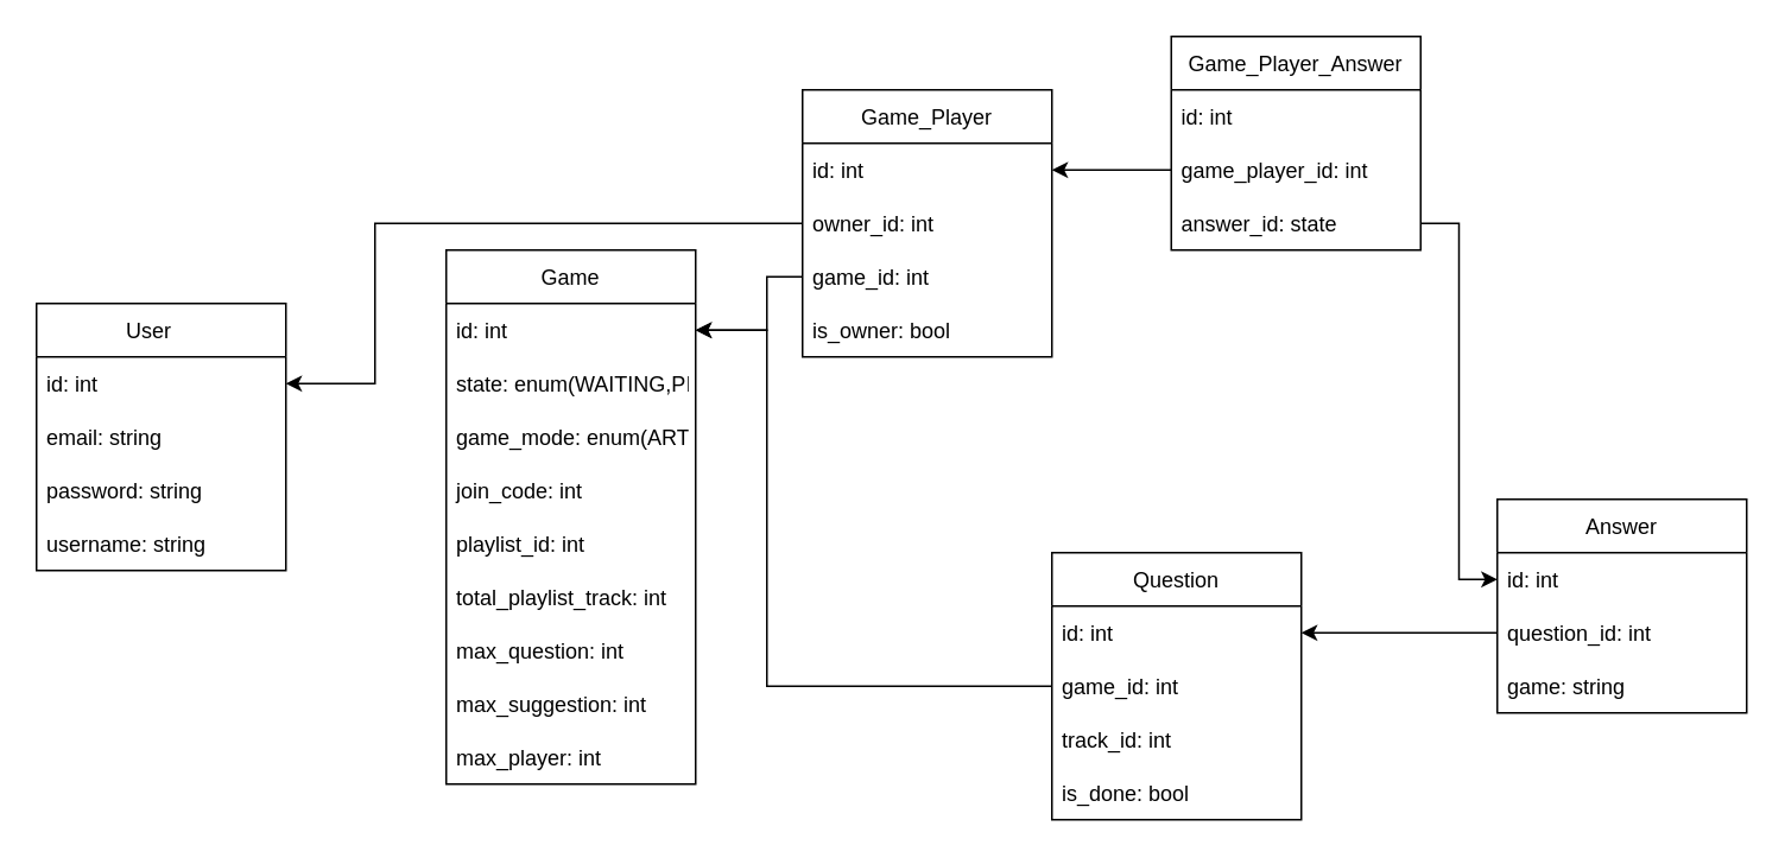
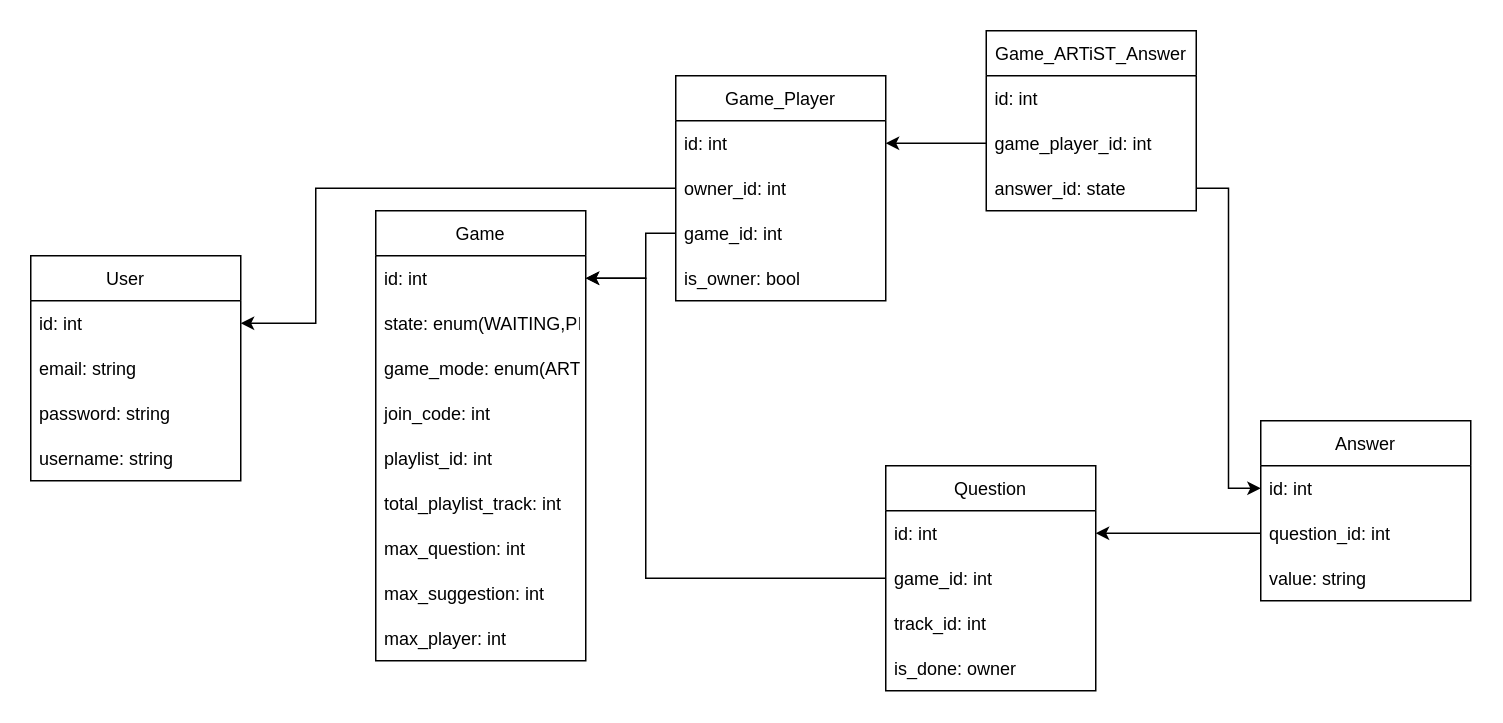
- <mxCell id="33" value="Game_Player_Answer" style="swimlane;fontStyle=0;childLayout=stackLayout;horizontal=1;startSize=30;horizontalStack=0;resizeParent=1;resizeParentMax=0;resizeLast=0;collapsible=1;marginBottom=0;" parent="1" vertex="1"><mxGeometry x="657" y="20" width="140" height="120" as="geometry" /></mxCell>
+ <mxCell id="33" value="Game_ARTiST_Answer" style="swimlane;fontStyle=0;childLayout=stackLayout;horizontal=1;startSize=30;horizontalStack=0;resizeParent=1;resizeParentMax=0;resizeLast=0;collapsible=1;marginBottom=0;" parent="1" vertex="1"><mxGeometry x="657" y="20" width="140" height="120" as="geometry" /></mxCell>
- <mxCell id="26" value="game: string" style="text;strokeColor=none;fillColor=none;align=left;verticalAlign=middle;spacingLeft=4;spacingRight=4;overflow=hidden;points=[[0,0.5],[1,0.5]];portConstraint=eastwest;rotatable=0;" parent="23" vertex="1"><mxGeometry y="90" width="140" height="30" as="geometry" /></mxCell>
+ <mxCell id="26" value="value: string" style="text;strokeColor=none;fillColor=none;align=left;verticalAlign=middle;spacingLeft=4;spacingRight=4;overflow=hidden;points=[[0,0.5],[1,0.5]];portConstraint=eastwest;rotatable=0;" parent="23" vertex="1"><mxGeometry y="90" width="140" height="30" as="geometry" /></mxCell>
- <mxCell id="31" value="is_done: bool" style="text;strokeColor=none;fillColor=none;align=left;verticalAlign=middle;spacingLeft=4;spacingRight=4;overflow=hidden;points=[[0,0.5],[1,0.5]];portConstraint=eastwest;rotatable=0;" parent="27" vertex="1"><mxGeometry y="120" width="140" height="30" as="geometry" /></mxCell>
+ <mxCell id="31" value="is_done: owner" style="text;strokeColor=none;fillColor=none;align=left;verticalAlign=middle;spacingLeft=4;spacingRight=4;overflow=hidden;points=[[0,0.5],[1,0.5]];portConstraint=eastwest;rotatable=0;" parent="27" vertex="1"><mxGeometry y="120" width="140" height="30" as="geometry" /></mxCell>
